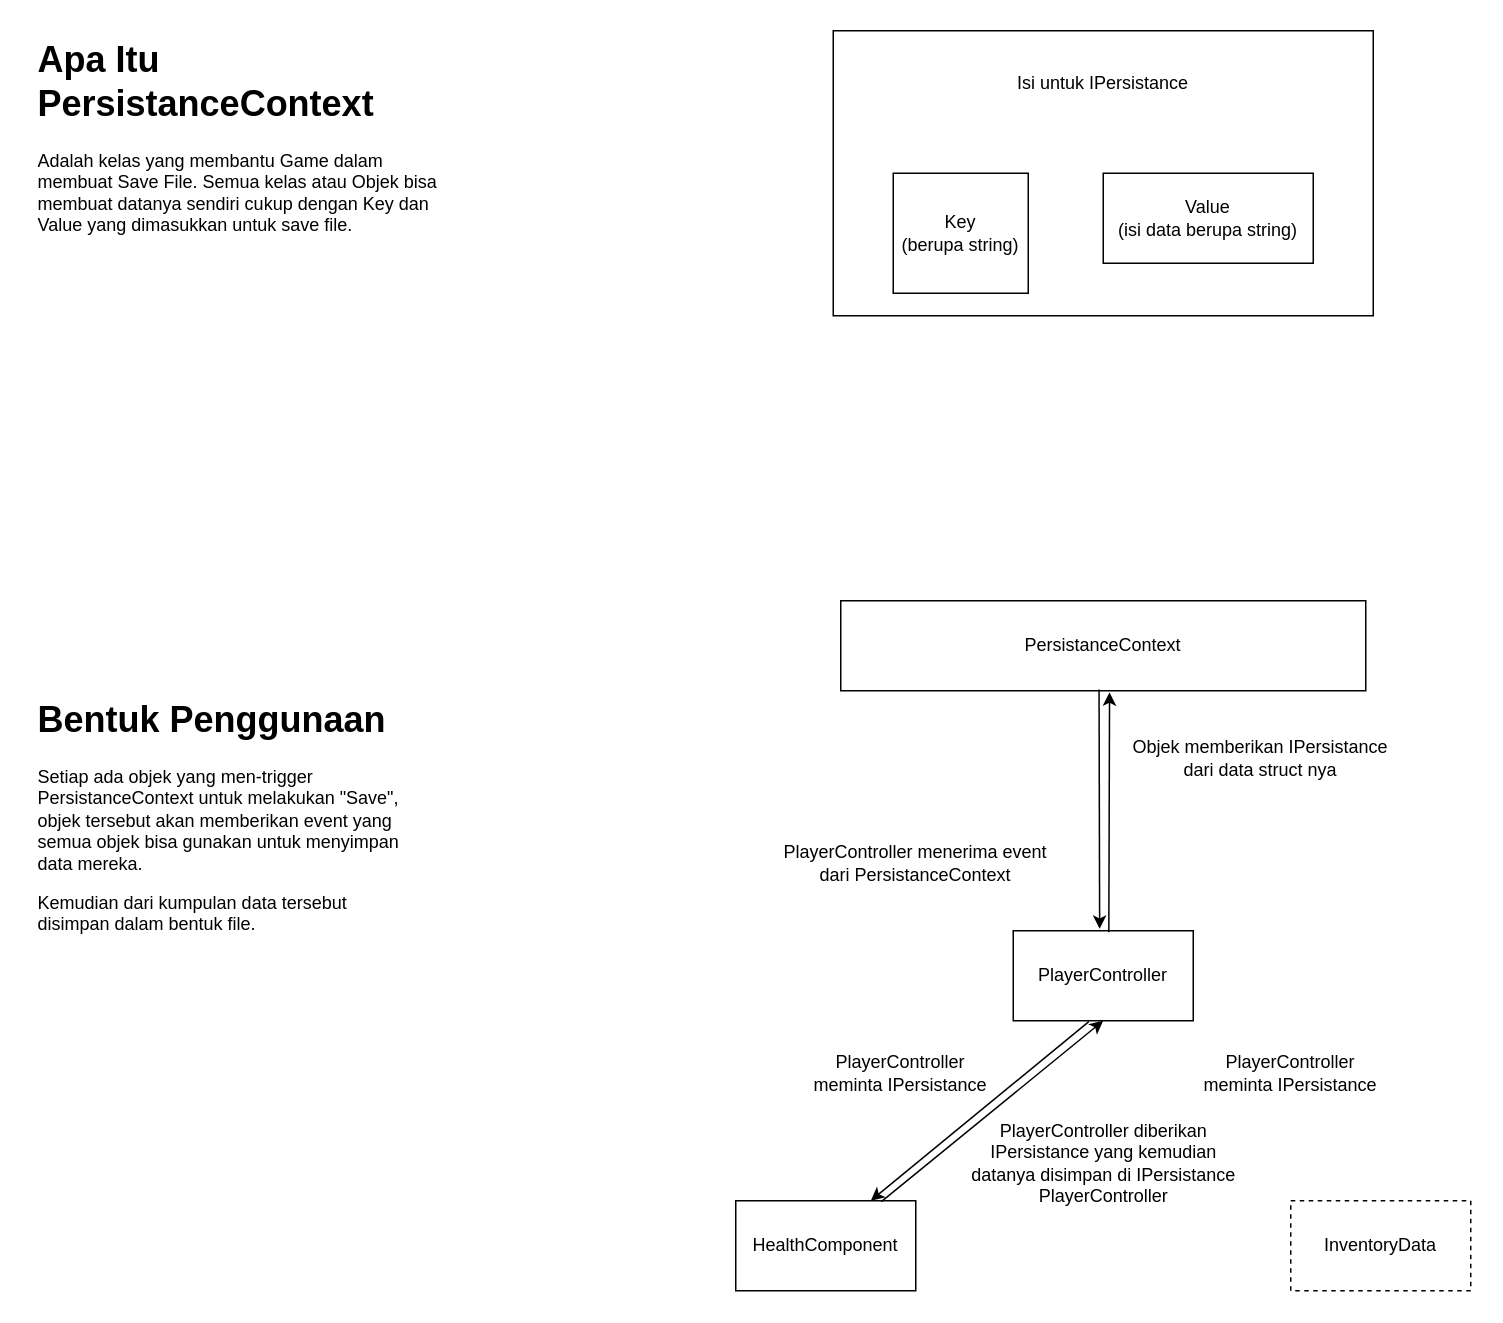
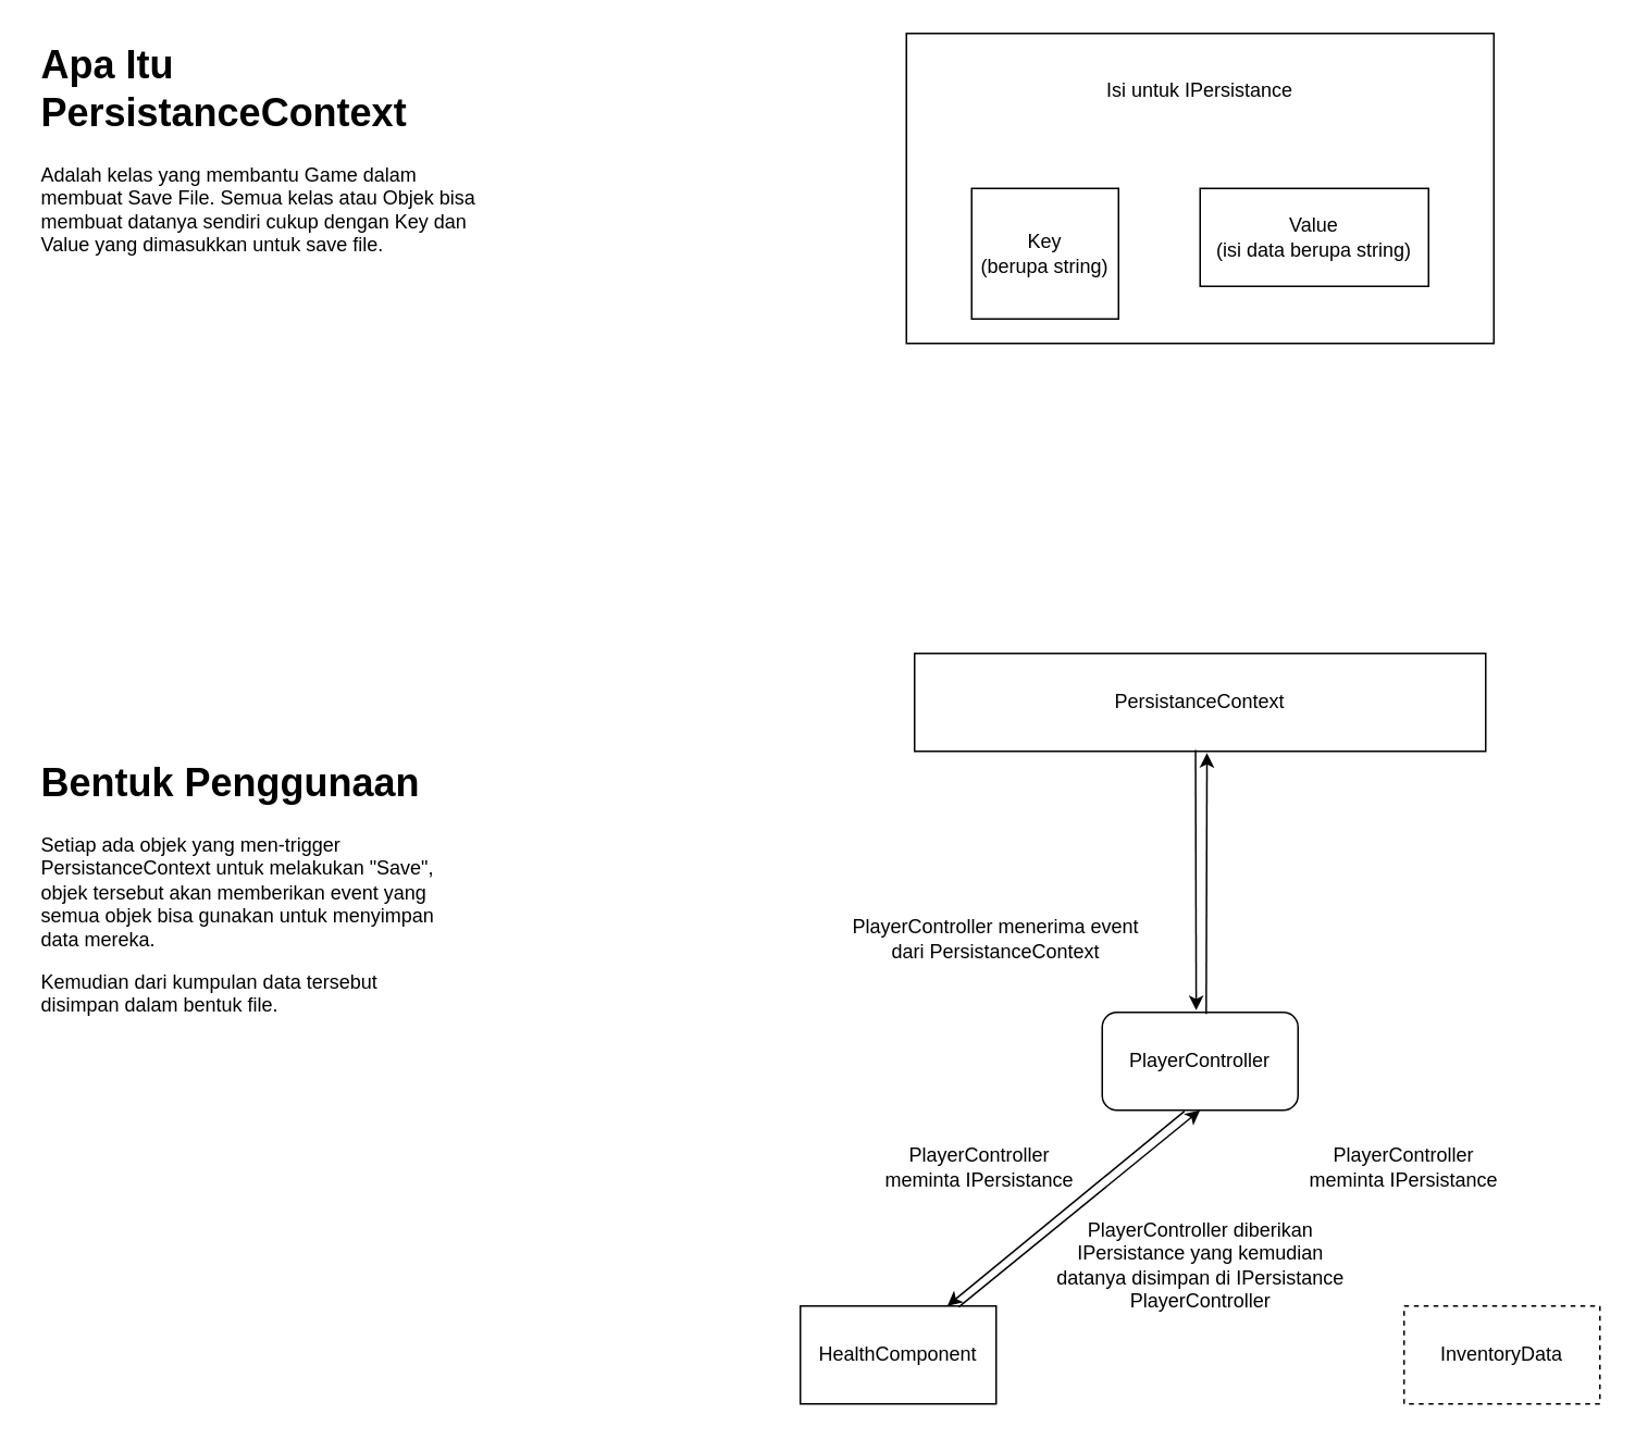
- <mxCell id="12" value="Objek memberikan IPersistance&lt;br&gt;dari data struct nya" style="text;html=1;strokeColor=none;fillColor=none;align=center;verticalAlign=middle;whiteSpace=wrap;rounded=0;" vertex="1" parent="1"><mxGeometry x="750" y="490" width="180" height="30" as="geometry" /></mxCell>
- <mxCell id="9" value="PlayerController" style="rounded=0;whiteSpace=wrap;html=1;" vertex="1" parent="1"><mxGeometry x="675" y="620" width="120" height="60" as="geometry" /></mxCell>
+ <mxCell id="9" value="PlayerController" style="whiteSpace=wrap;html=1;rounded=1;" vertex="1" parent="1"><mxGeometry x="675" y="620" width="120" height="60" as="geometry" /></mxCell>
